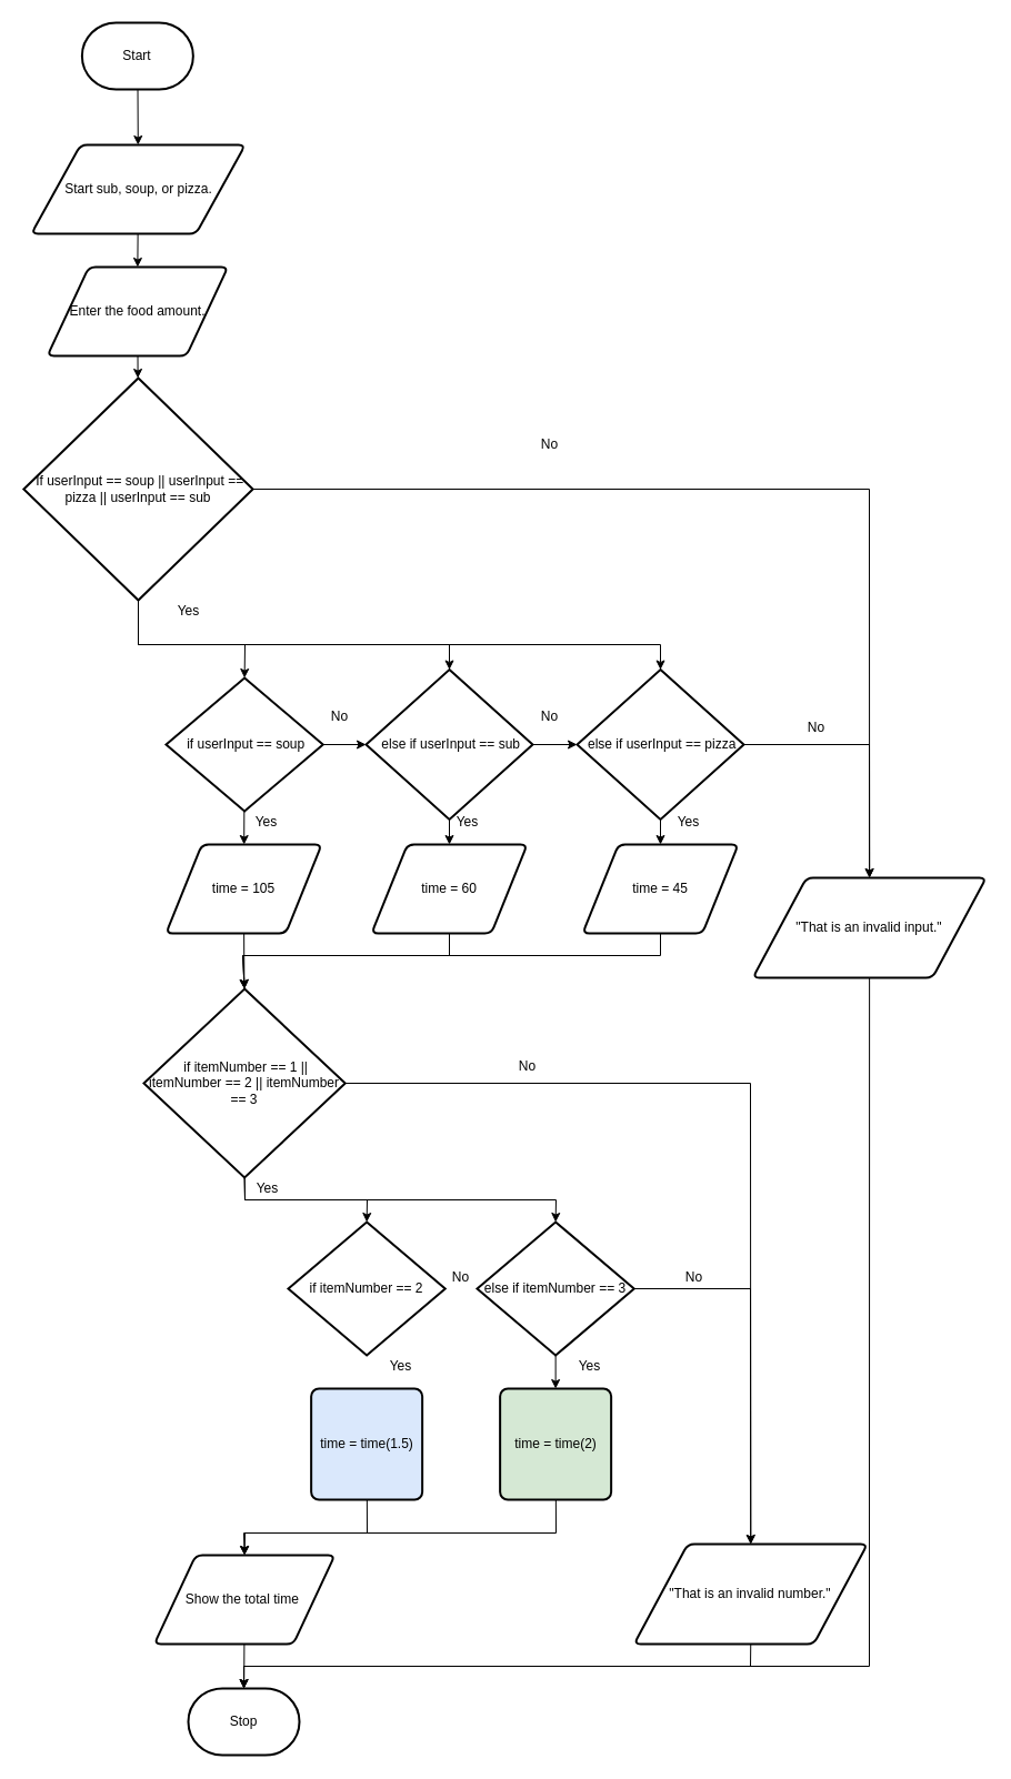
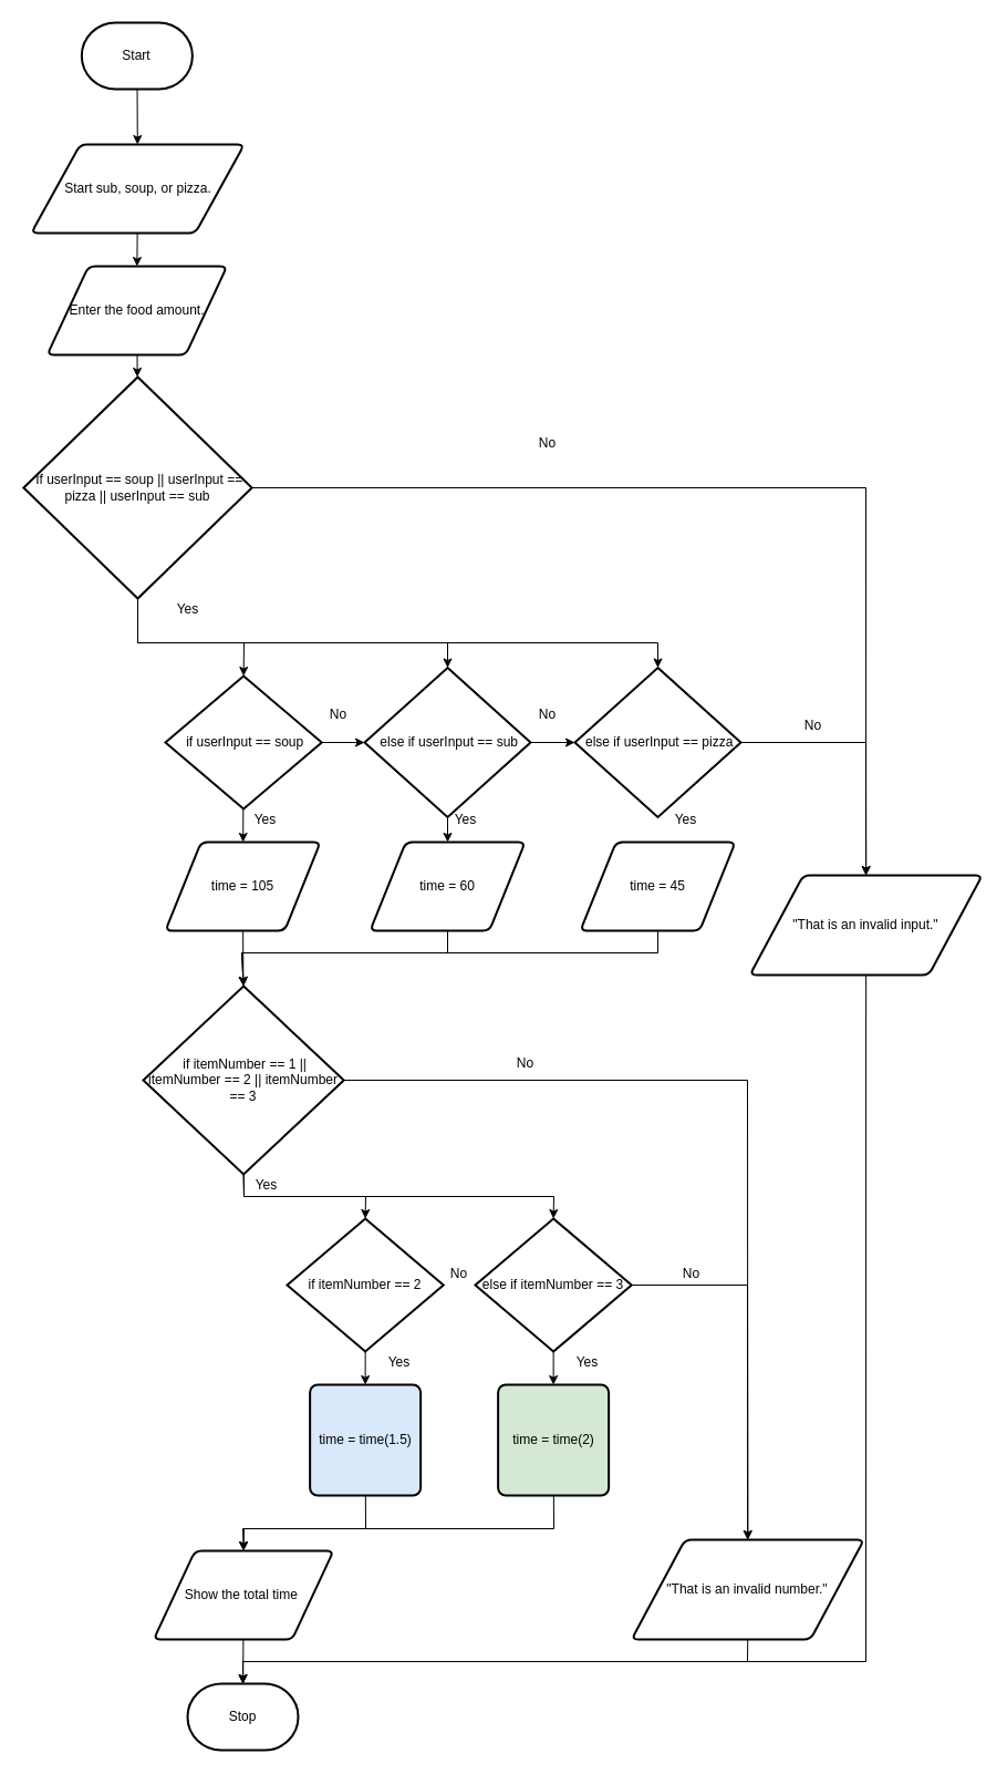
- <mxCell id="26" value="" style="edgeStyle=none;rounded=0;html=1;" parent="1" source="28" target="32" edge="1"><mxGeometry relative="1" as="geometry" /></mxCell>
+ <mxCell id="37" value="" style="edgeStyle=none;rounded=0;html=1;" parent="1" source="38" target="43" edge="1"><mxGeometry relative="1" as="geometry" /></mxCell>
